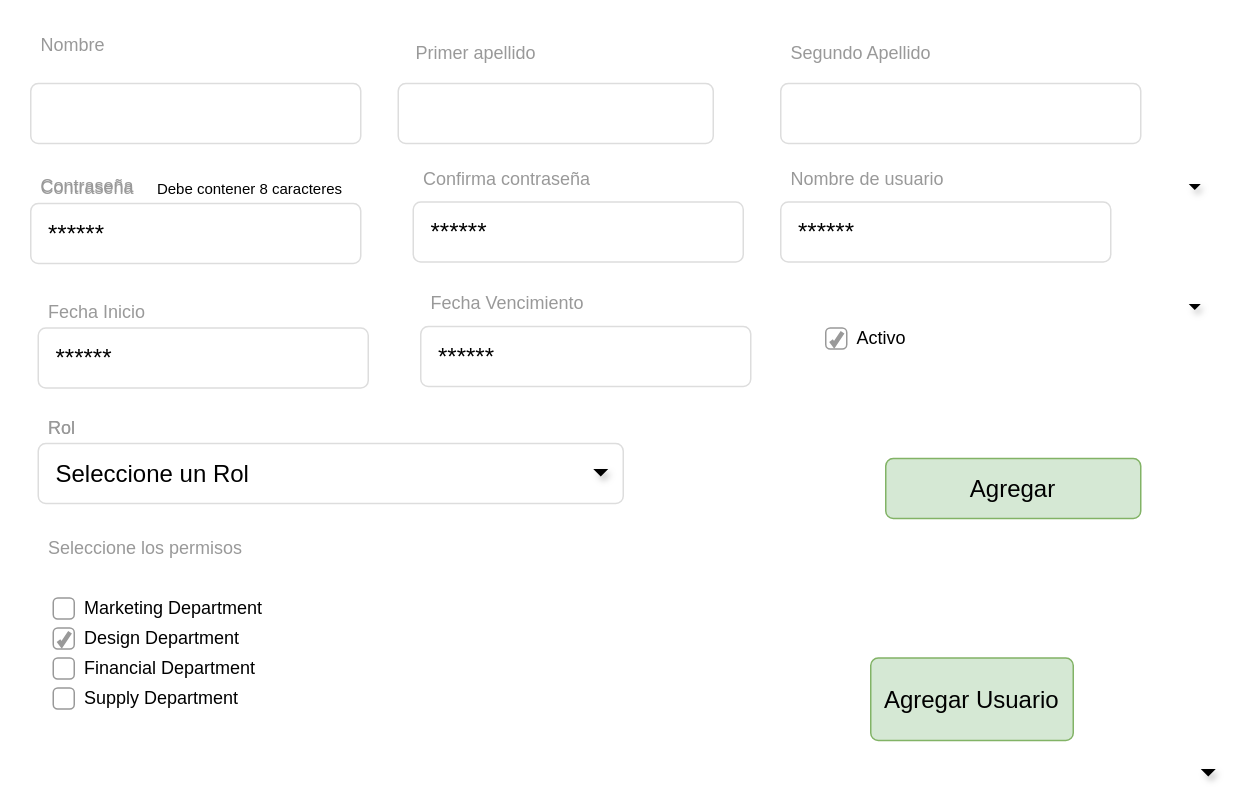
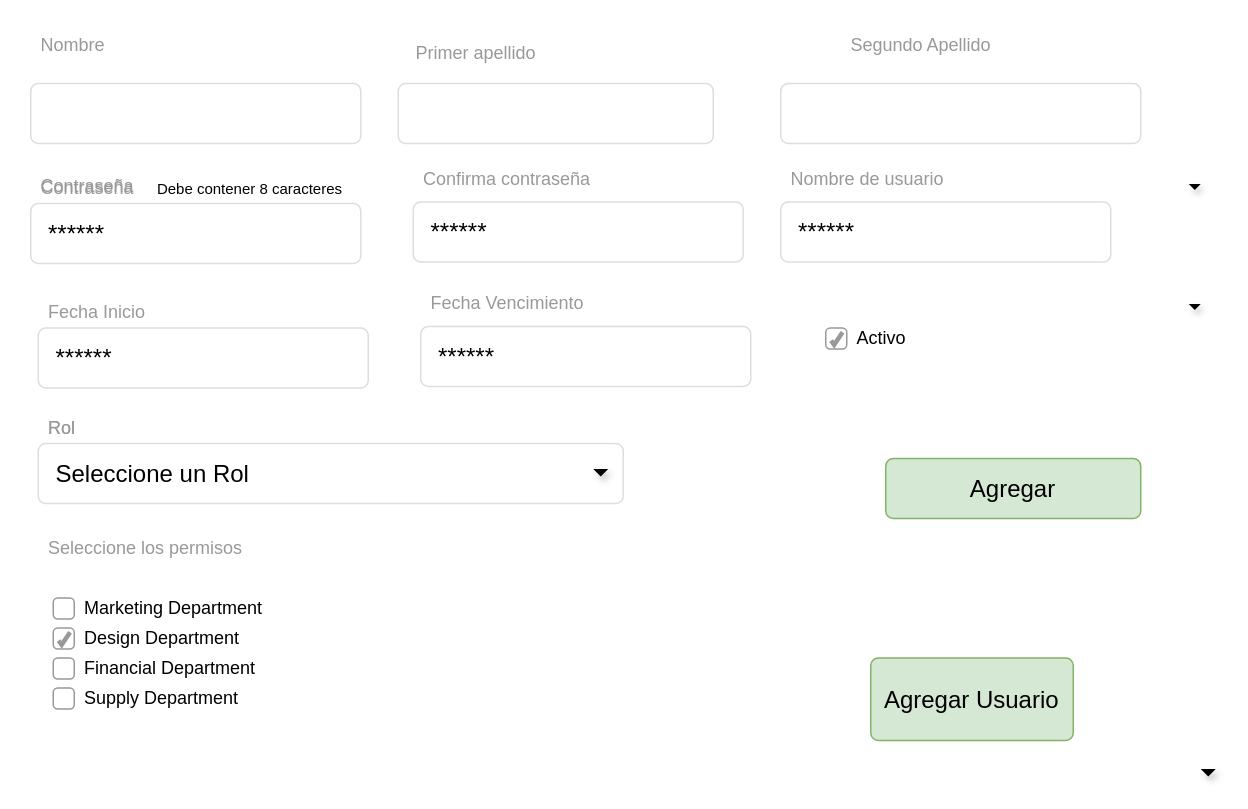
- <mxCell id="22" value="Segundo Apellido" style="html=1;shadow=0;dashed=0;shape=mxgraph.bootstrap.rect;strokeColor=none;fillColor=none;fontColor=#999999;align=left;spacingLeft=5;whiteSpace=wrap;rounded=0;" vertex="1" parent="1"><mxGeometry x="520" y="25" width="200" height="20" as="geometry" /></mxCell>
+ <mxCell id="22" value="Segundo Apellido" style="html=1;shadow=0;dashed=0;shape=mxgraph.bootstrap.rect;strokeColor=none;fillColor=none;fontColor=#999999;align=left;spacingLeft=5;whiteSpace=wrap;rounded=0;" vertex="1" parent="1"><mxGeometry x="560" y="20" width="200" height="20" as="geometry" /></mxCell>
